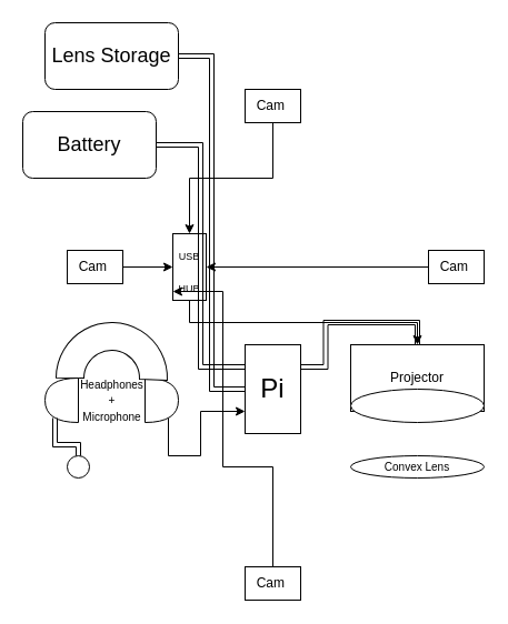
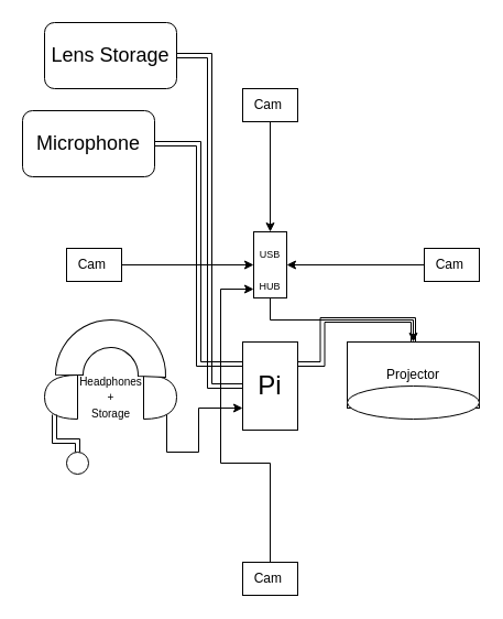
- <mxCell id="25" value="&lt;font style=&quot;font-size: 18px;&quot;&gt;Battery&lt;/font&gt;" style="rounded=1;whiteSpace=wrap;html=1;fontSize=10;" parent="1" vertex="1"><mxGeometry x="20" y="100" width="120" height="60" as="geometry" /></mxCell>
+ <mxCell id="25" value="&lt;font style=&quot;font-size: 18px;&quot;&gt;Microphone&lt;/font&gt;" style="rounded=1;whiteSpace=wrap;html=1;fontSize=10;" parent="1" vertex="1"><mxGeometry x="20" y="100" width="120" height="60" as="geometry" /></mxCell>
- <mxCell id="5" value="&lt;font style=&quot;font-size: 9px;&quot;&gt;USB&lt;br&gt;HUB&lt;/font&gt;" style="rounded=0;whiteSpace=wrap;html=1;fontSize=24;" parent="1" vertex="1"><mxGeometry x="155" y="210" width="30" height="60" as="geometry" /></mxCell>
+ <mxCell id="5" value="&lt;font style=&quot;font-size: 9px;&quot;&gt;USB&lt;br&gt;HUB&lt;/font&gt;" style="rounded=0;whiteSpace=wrap;html=1;fontSize=24;" parent="1" vertex="1"><mxGeometry x="230" y="210" width="30" height="60" as="geometry" /></mxCell>
- <mxCell id="19" value="&lt;font style=&quot;font-size: 10px;&quot;&gt;Headphones&lt;br&gt;+&lt;br&gt;Microphone&lt;/font&gt;" style="text;html=1;align=center;verticalAlign=middle;resizable=0;points=[];autosize=1;strokeColor=none;fillColor=none;" parent="1" vertex="1"><mxGeometry x="60" y="330" width="80" height="60" as="geometry" /></mxCell>
+ <mxCell id="19" value="&lt;font style=&quot;font-size: 10px;&quot;&gt;Headphones&lt;br&gt;+&lt;br&gt;Storage&lt;/font&gt;" style="text;html=1;align=center;verticalAlign=middle;resizable=0;points=[];autosize=1;strokeColor=none;fillColor=none;" parent="1" vertex="1"><mxGeometry x="60" y="330" width="80" height="60" as="geometry" /></mxCell>
- <mxCell id="20" value="Convex Lens" style="ellipse;whiteSpace=wrap;html=1;fontSize=10;" parent="1" vertex="1"><mxGeometry x="315" y="410" width="120" height="20" as="geometry" /></mxCell>
